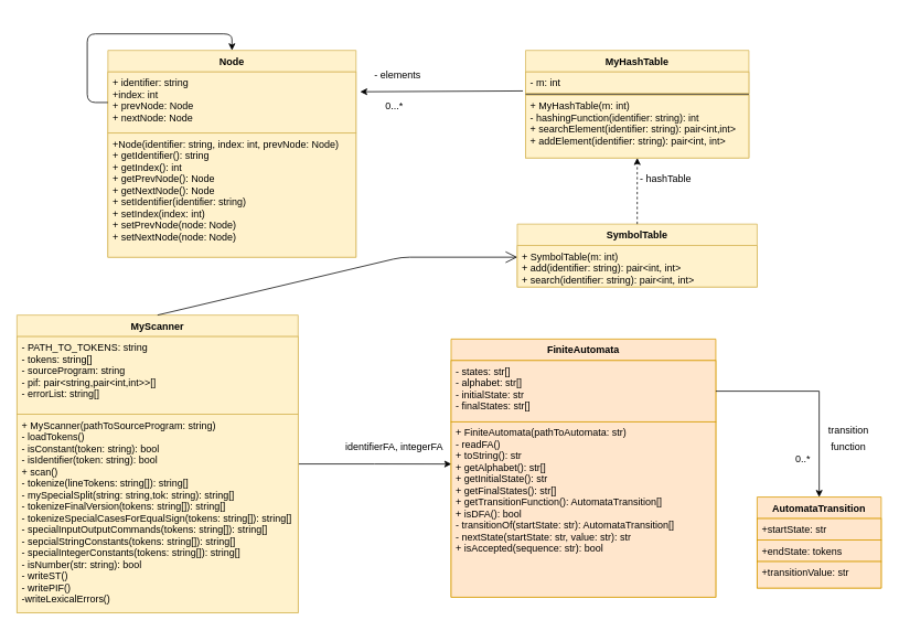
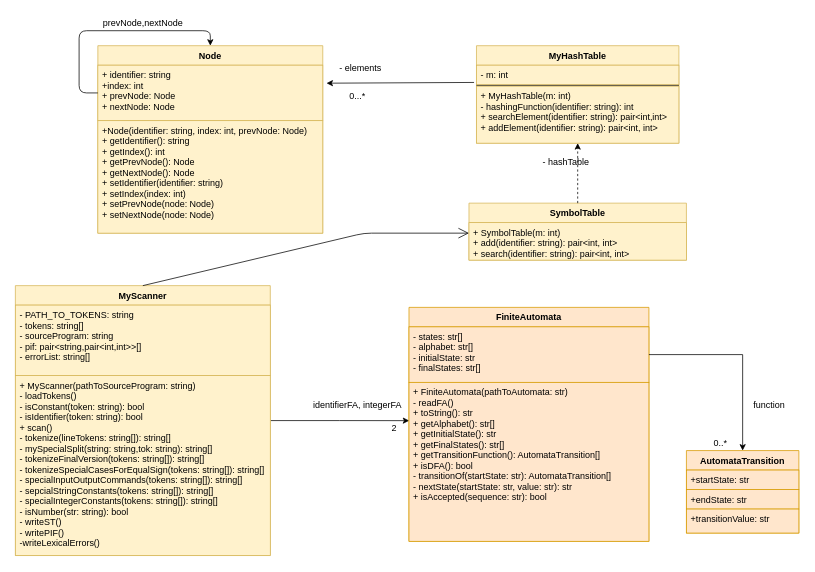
+ <mxCell id="10" value="prevNode,nextNode" style="text;html=1;align=center;verticalAlign=middle;resizable=0;points=[];autosize=1;" parent="1" vertex="1"><mxGeometry x="130" y="20" width="120" height="20" as="geometry" /></mxCell>
- <mxCell id="17" value="- hashTable" style="text;html=1;align=center;verticalAlign=middle;resizable=0;points=[];autosize=1;" parent="1" vertex="1"><mxGeometry x="764" y="205" width="80" height="20" as="geometry" /></mxCell>
+ <mxCell id="17" value="- hashTable" style="text;html=1;align=center;verticalAlign=middle;resizable=0;points=[];autosize=1;" parent="1" vertex="1"><mxGeometry x="714" y="205" width="80" height="20" as="geometry" /></mxCell>
- <mxCell id="32" value="transition" style="text;html=1;align=center;verticalAlign=middle;resizable=0;points=[];autosize=1;" vertex="1" parent="1"><mxGeometry x="995" y="510" width="60" height="20" as="geometry" /></mxCell>
- <mxCell id="31" value="0..*" style="text;html=1;align=center;verticalAlign=middle;resizable=0;points=[];autosize=1;" vertex="1" parent="1"><mxGeometry x="955" y="545" width="30" height="20" as="geometry" /></mxCell>
+ <mxCell id="31" value="0..*" style="text;html=1;align=center;verticalAlign=middle;resizable=0;points=[];autosize=1;" vertex="1" parent="1"><mxGeometry x="945" y="580" width="30" height="20" as="geometry" /></mxCell>
+ <mxCell id="34" value="2" style="text;html=1;align=center;verticalAlign=middle;resizable=0;points=[];autosize=1;" vertex="1" parent="1"><mxGeometry x="515" y="560" width="20" height="20" as="geometry" /></mxCell>
- <mxCell id="28" value="+endState: tokens" style="text;strokeColor=#d79b00;fillColor=#ffe6cc;align=left;verticalAlign=top;spacingLeft=4;spacingRight=4;overflow=hidden;rotatable=0;points=[[0,0.5],[1,0.5]];portConstraint=eastwest;" vertex="1" parent="26"><mxGeometry y="52" width="150" height="26" as="geometry" /></mxCell>
+ <mxCell id="28" value="+endState: str" style="text;strokeColor=#d79b00;fillColor=#ffe6cc;align=left;verticalAlign=top;spacingLeft=4;spacingRight=4;overflow=hidden;rotatable=0;points=[[0,0.5],[1,0.5]];portConstraint=eastwest;" vertex="1" parent="26"><mxGeometry y="52" width="150" height="26" as="geometry" /></mxCell>
